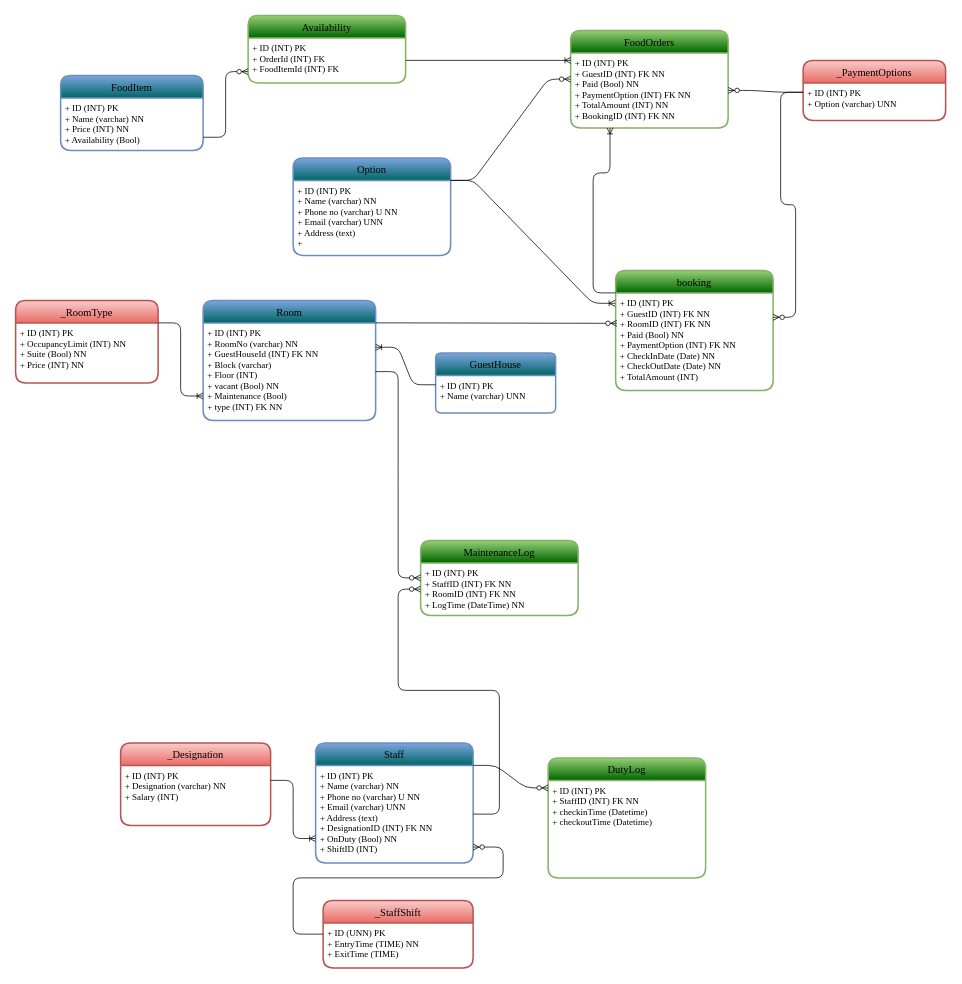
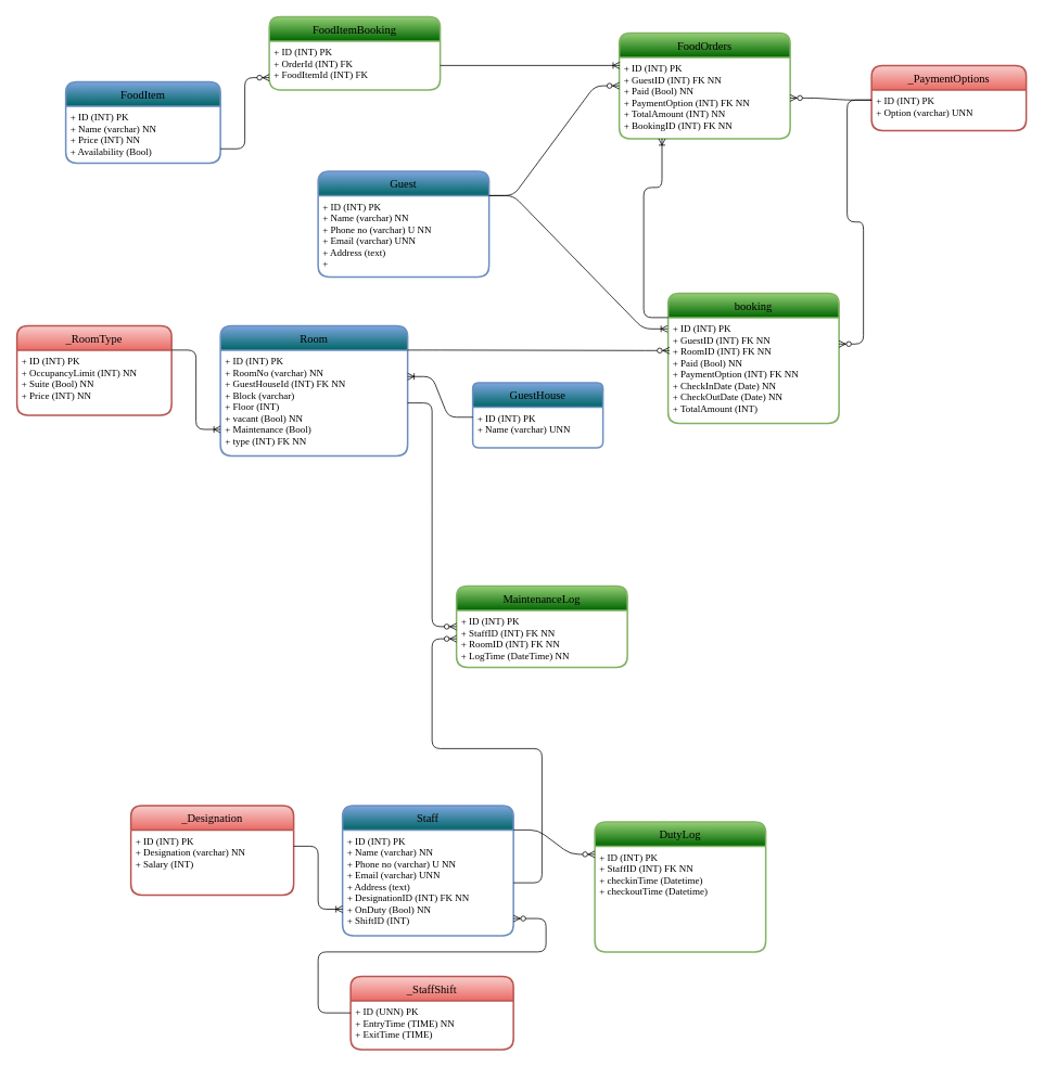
- <mxCell id="20" value="Availability" style="swimlane;childLayout=stackLayout;horizontal=1;startSize=30;horizontalStack=0;rounded=1;fontSize=14;fontStyle=0;strokeWidth=2;resizeParent=0;resizeLast=1;shadow=0;dashed=0;align=center;fontFamily=JetBrains Mono;fillColor=#006600;strokeColor=#82b366;gradientColor=#97d077;gradientDirection=north;" parent="1" vertex="1"><mxGeometry x="330" y="20" width="210" height="90" as="geometry" /></mxCell>
+ <mxCell id="20" value="FoodItemBooking" style="swimlane;childLayout=stackLayout;horizontal=1;startSize=30;horizontalStack=0;rounded=1;fontSize=14;fontStyle=0;strokeWidth=2;resizeParent=0;resizeLast=1;shadow=0;dashed=0;align=center;fontFamily=JetBrains Mono;fillColor=#006600;strokeColor=#82b366;gradientColor=#97d077;gradientDirection=north;" parent="1" vertex="1"><mxGeometry x="330" y="20" width="210" height="90" as="geometry" /></mxCell>
- <mxCell id="2" value="Option" style="swimlane;childLayout=stackLayout;horizontal=1;startSize=30;horizontalStack=0;rounded=1;fontSize=14;fontStyle=0;strokeWidth=2;resizeParent=0;resizeLast=1;shadow=0;dashed=0;align=center;fontFamily=JetBrains Mono;fillColor=#006666;strokeColor=#6c8ebf;gradientColor=#7EA6E0;gradientDirection=north;" parent="1" vertex="1"><mxGeometry x="390" y="210" width="210" height="130" as="geometry" /></mxCell>
+ <mxCell id="2" value="Guest" style="swimlane;childLayout=stackLayout;horizontal=1;startSize=30;horizontalStack=0;rounded=1;fontSize=14;fontStyle=0;strokeWidth=2;resizeParent=0;resizeLast=1;shadow=0;dashed=0;align=center;fontFamily=JetBrains Mono;fillColor=#006666;strokeColor=#6c8ebf;gradientColor=#7EA6E0;gradientDirection=north;" parent="1" vertex="1"><mxGeometry x="390" y="210" width="210" height="130" as="geometry" /></mxCell>
